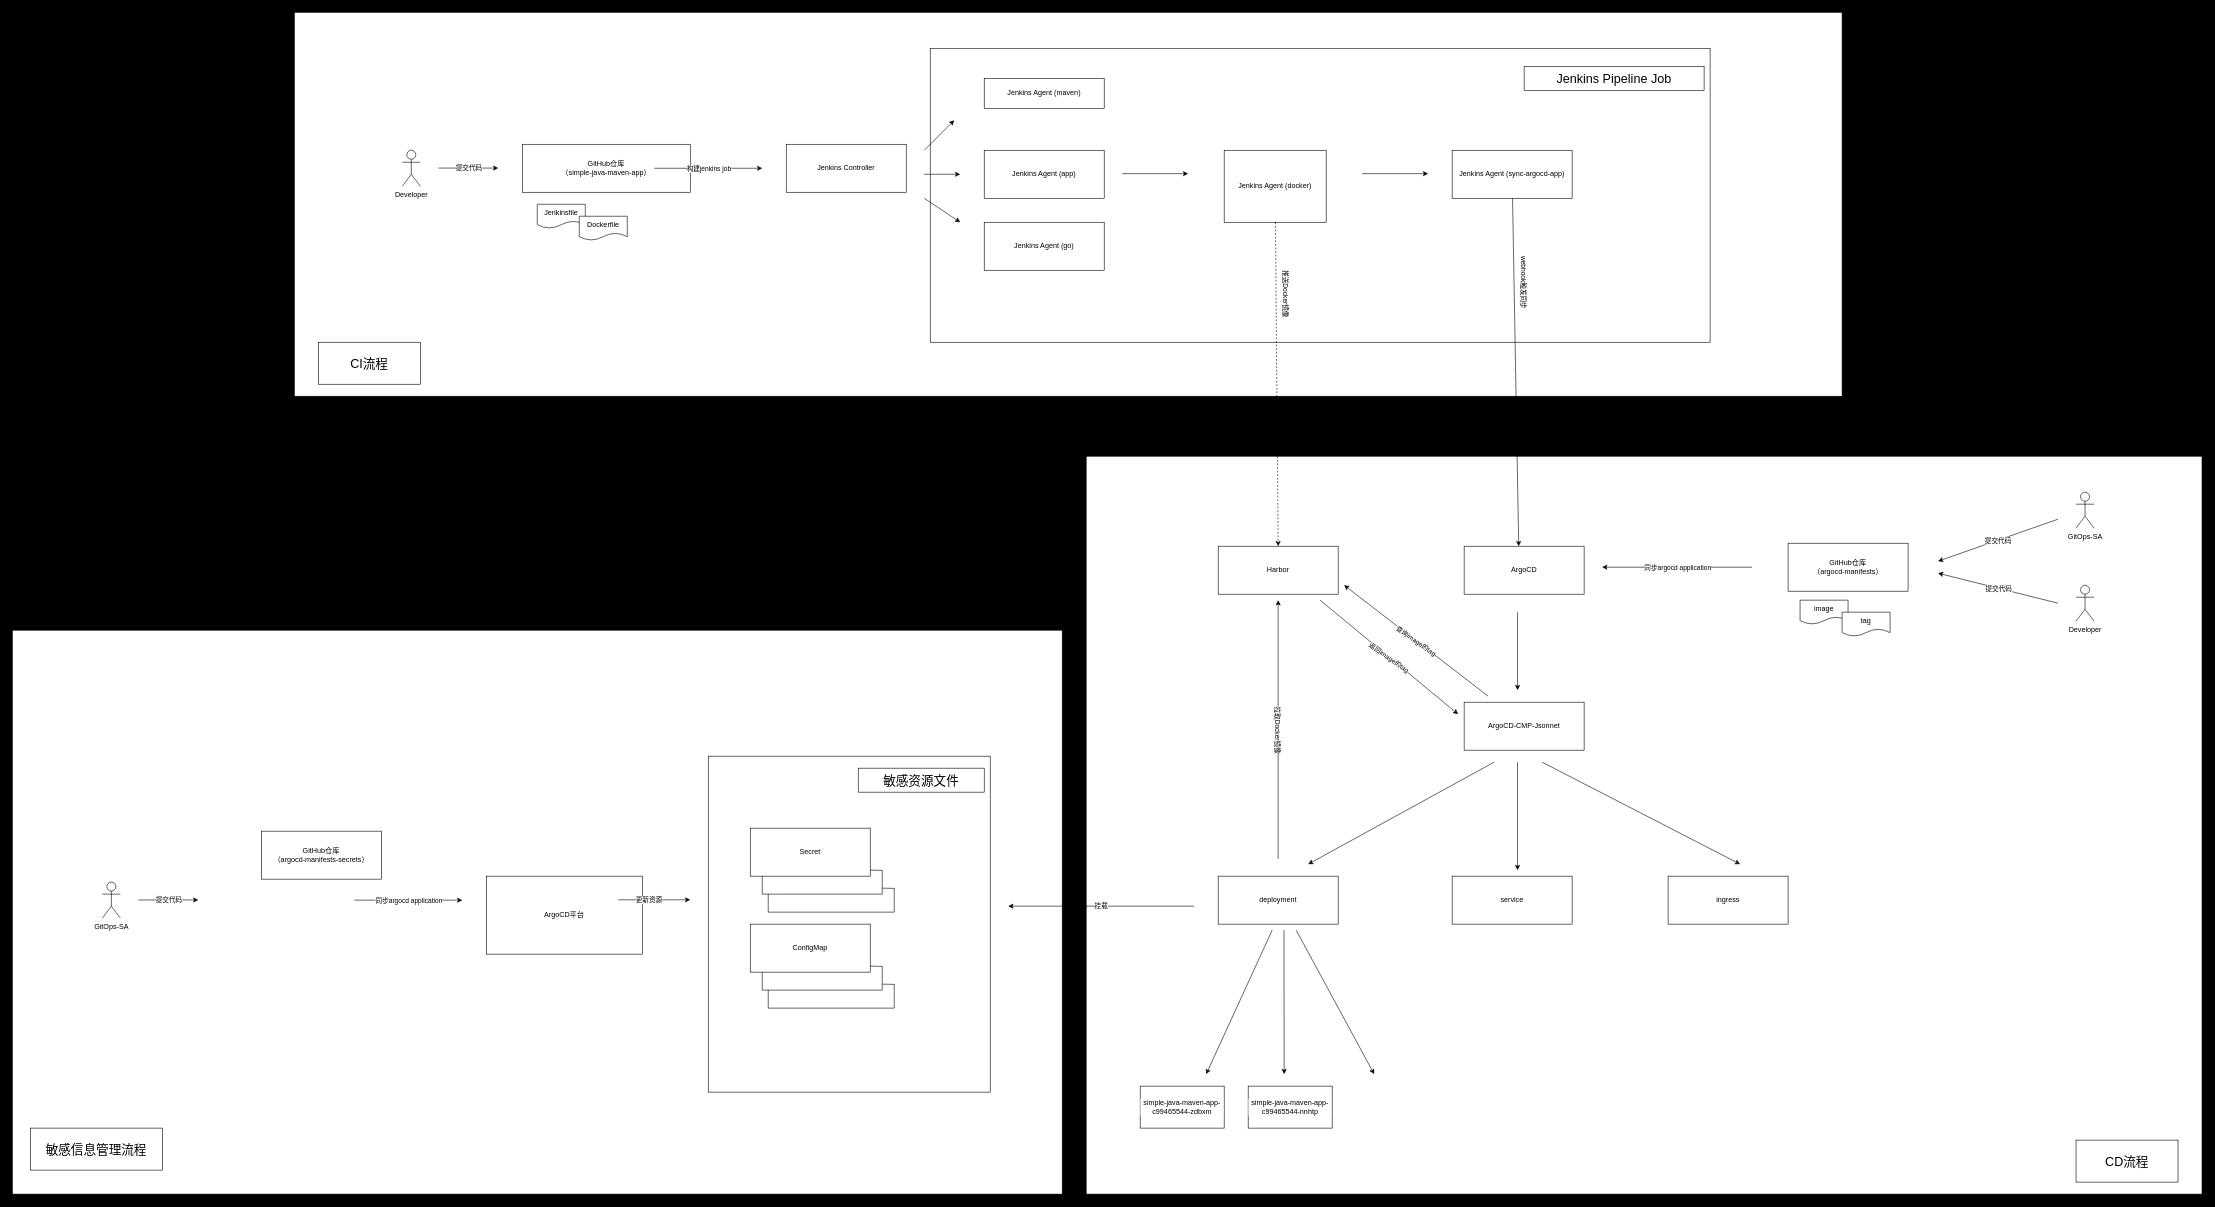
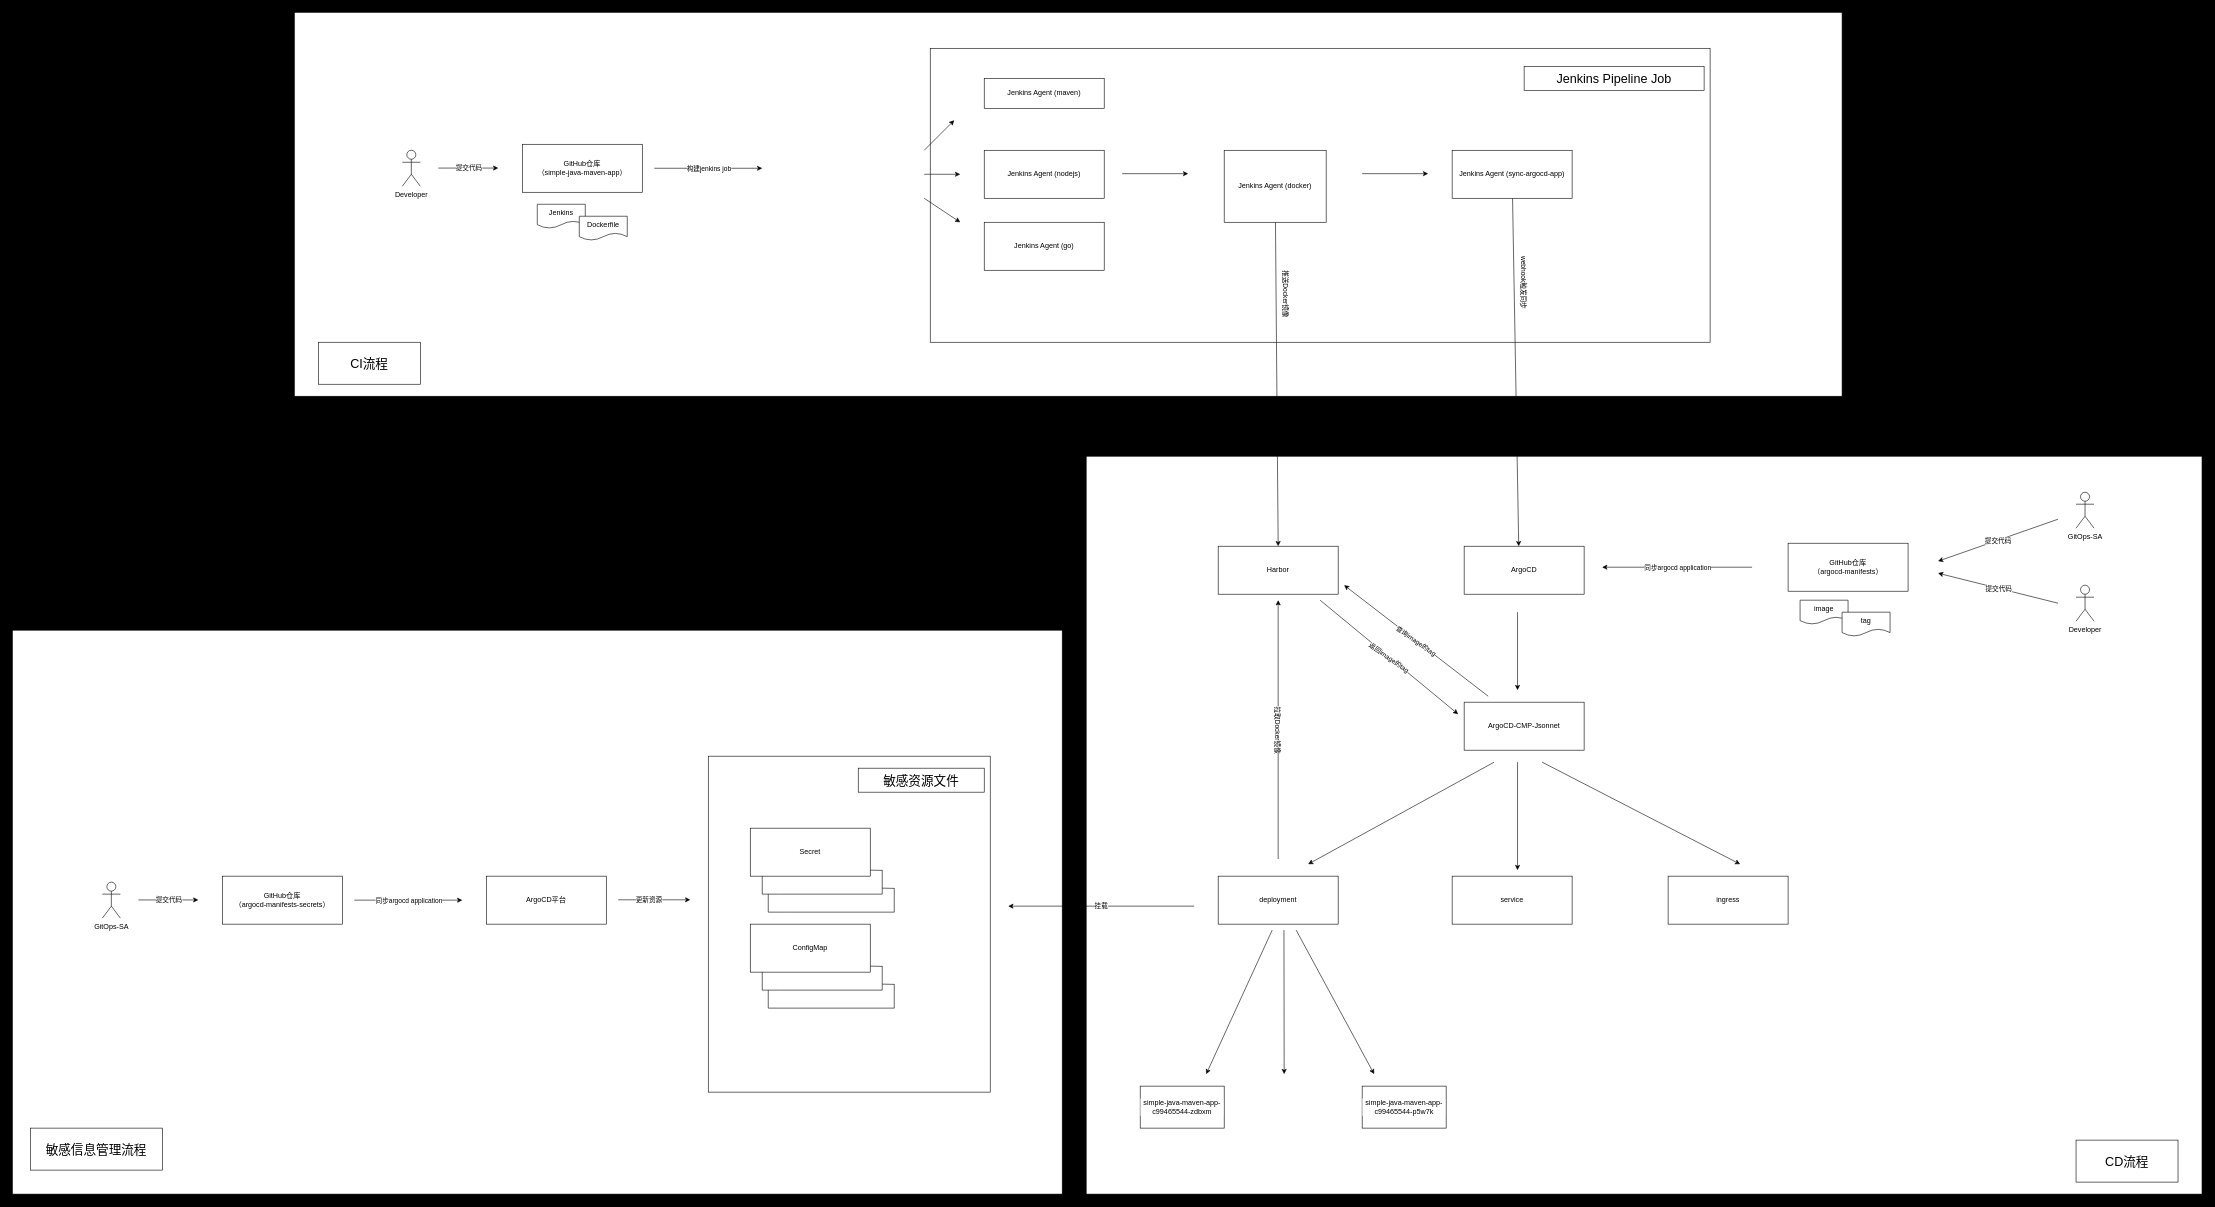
- <mxCell id="34" value="GitHub仓库&lt;div&gt;（simple-java-maven-app）&lt;/div&gt;" style="rounded=0;whiteSpace=wrap;html=1;labelBackgroundColor=default;fontColor=default;" parent="1" vertex="1"><mxGeometry x="870" y="240" width="280" height="80" as="geometry" /></mxCell>
+ <mxCell id="34" value="GitHub仓库&lt;div&gt;（simple-java-maven-app）&lt;/div&gt;" style="rounded=0;whiteSpace=wrap;html=1;labelBackgroundColor=default;fontColor=default;" parent="1" vertex="1"><mxGeometry x="870" y="240" width="200" height="80" as="geometry" /></mxCell>
- <mxCell id="40" value="Jenkins Controller" style="rounded=0;whiteSpace=wrap;html=1;labelBackgroundColor=default;fontColor=default;" parent="1" vertex="1"><mxGeometry x="1310" y="240" width="200" height="80" as="geometry" /></mxCell>
- <mxCell id="42" value="Jenkins Agent (app)" style="rounded=0;whiteSpace=wrap;html=1;labelBackgroundColor=default;fontColor=default;" parent="1" vertex="1"><mxGeometry x="1640" y="250" width="200" height="80" as="geometry" /></mxCell>
+ <mxCell id="42" value="Jenkins Agent (nodejs)" style="rounded=0;whiteSpace=wrap;html=1;labelBackgroundColor=default;fontColor=default;" parent="1" vertex="1"><mxGeometry x="1640" y="250" width="200" height="80" as="geometry" /></mxCell>
- <mxCell id="72" value="Jenkinsfile" style="shape=document;whiteSpace=wrap;html=1;boundedLbl=1;" parent="1" vertex="1"><mxGeometry x="895" y="340" width="80" height="40" as="geometry" /></mxCell>
+ <mxCell id="72" value="Jenkins" style="shape=document;whiteSpace=wrap;html=1;boundedLbl=1;" parent="1" vertex="1"><mxGeometry x="895" y="340" width="80" height="40" as="geometry" /></mxCell>
- <mxCell id="51" value="" style="endArrow=classic;html=1;rounded=0;entryX=0.5;entryY=0;entryDx=0;entryDy=0;dashed=1;" parent="1" edge="1" target="55" source="48"><mxGeometry relative="1" as="geometry"><mxPoint x="2129.58" y="580" as="sourcePoint" /><mxPoint x="2130" y="880" as="targetPoint" /></mxGeometry></mxCell>
+ <mxCell id="51" value="" style="endArrow=classic;html=1;rounded=0;entryX=0.5;entryY=0;entryDx=0;entryDy=0;" parent="1" edge="1" target="55" source="48"><mxGeometry relative="1" as="geometry"><mxPoint x="2129.58" y="580" as="sourcePoint" /><mxPoint x="2130" y="880" as="targetPoint" /></mxGeometry></mxCell>
- <mxCell id="7" value="GitHub仓库&lt;div&gt;（argocd-manifests-secrets）&lt;/div&gt;" style="rounded=0;whiteSpace=wrap;html=1;" parent="1" vertex="1"><mxGeometry x="435" y="1385" width="200" height="80" as="geometry" /></mxCell>
+ <mxCell id="7" value="GitHub仓库&lt;div&gt;（argocd-manifests-secrets）&lt;/div&gt;" style="rounded=0;whiteSpace=wrap;html=1;" parent="1" vertex="1"><mxGeometry x="370" y="1460" width="200" height="80" as="geometry" /></mxCell>
- <mxCell id="13" value="ArgoCD平台" style="rounded=0;whiteSpace=wrap;html=1;" parent="1" vertex="1"><mxGeometry x="810" y="1460" width="260" height="130" as="geometry" /></mxCell>
+ <mxCell id="13" value="ArgoCD平台" style="rounded=0;whiteSpace=wrap;html=1;" parent="1" vertex="1"><mxGeometry x="810" y="1460" width="200" height="80" as="geometry" /></mxCell>
- <mxCell id="65" value="simple-java-maven-app-c99465544-nnhtp" style="rounded=0;whiteSpace=wrap;html=1;labelBackgroundColor=default;fontColor=default;" parent="1" vertex="1"><mxGeometry x="2080" y="1810" width="140" height="70" as="geometry" /></mxCell>
+ <mxCell id="66" value="simple-java-maven-app-c99465544-p5w7k" style="rounded=0;whiteSpace=wrap;html=1;labelBackgroundColor=default;fontColor=default;" parent="1" vertex="1"><mxGeometry x="2270" y="1810" width="140" height="70" as="geometry" /></mxCell>
